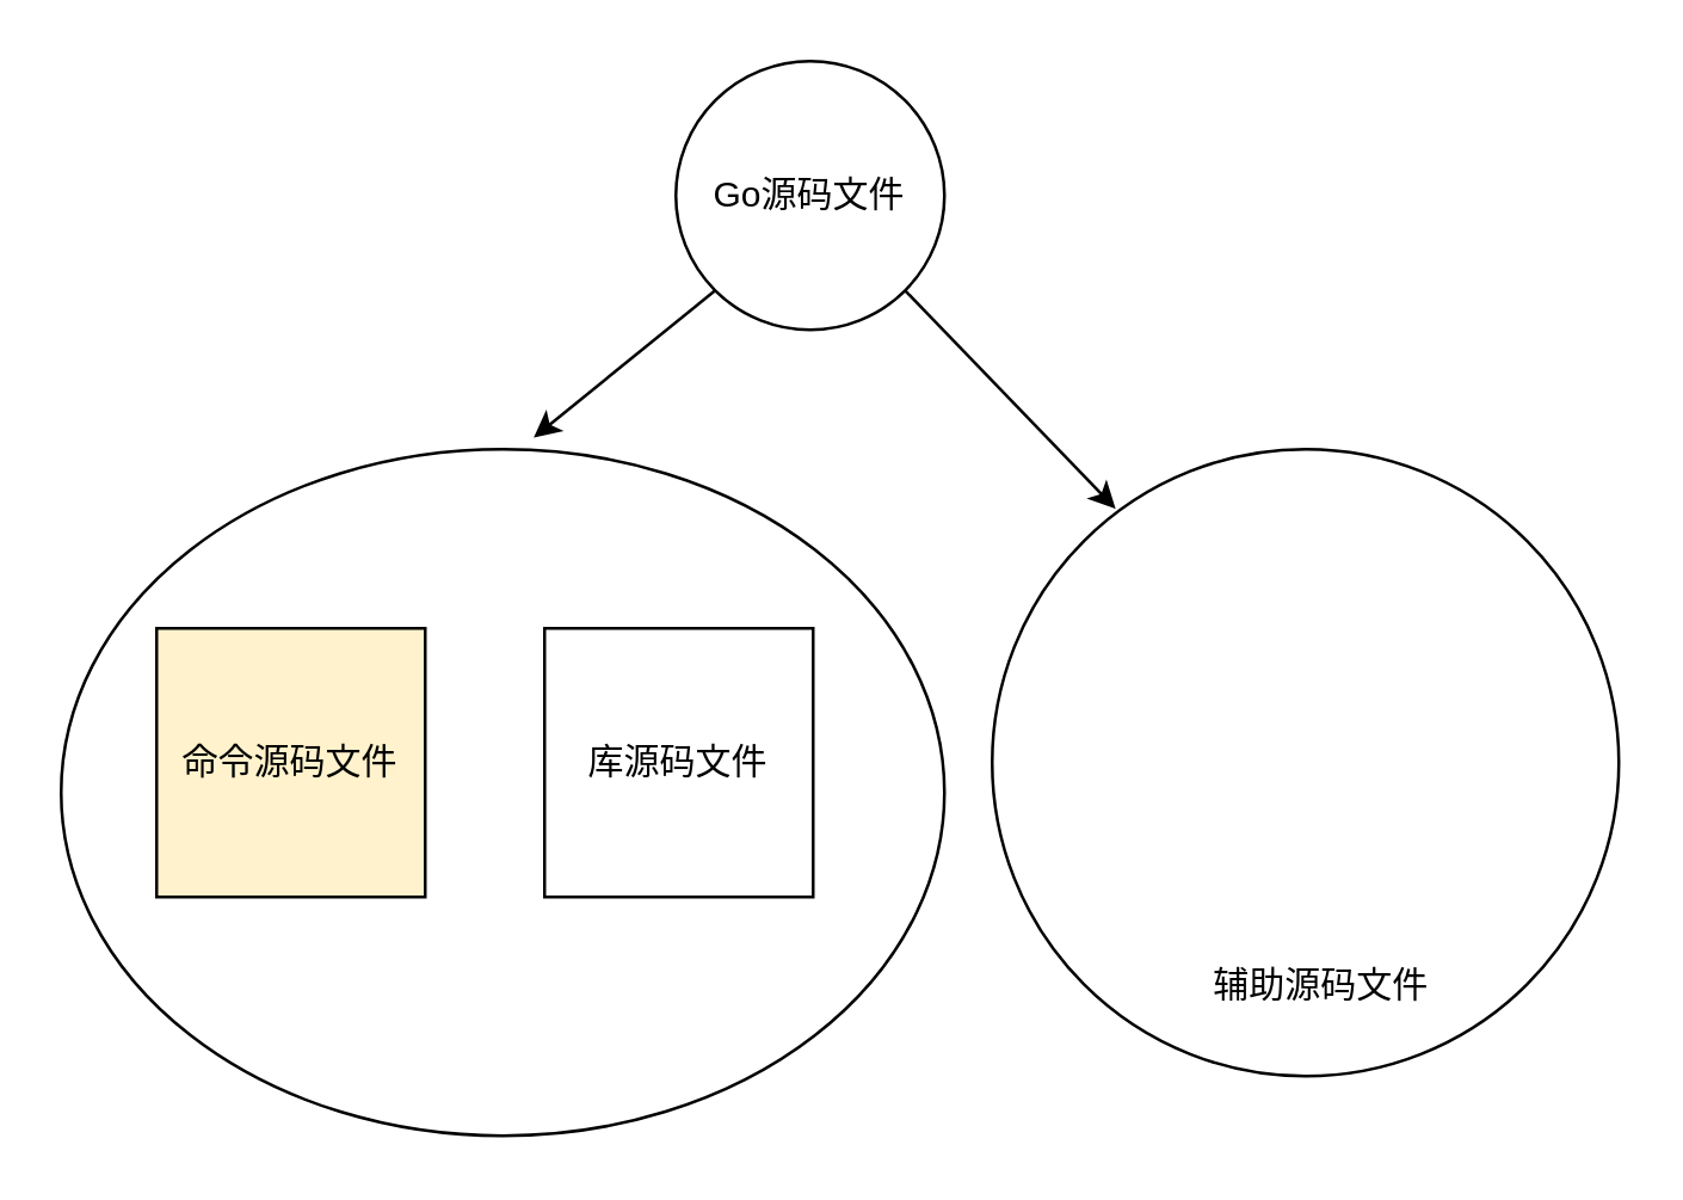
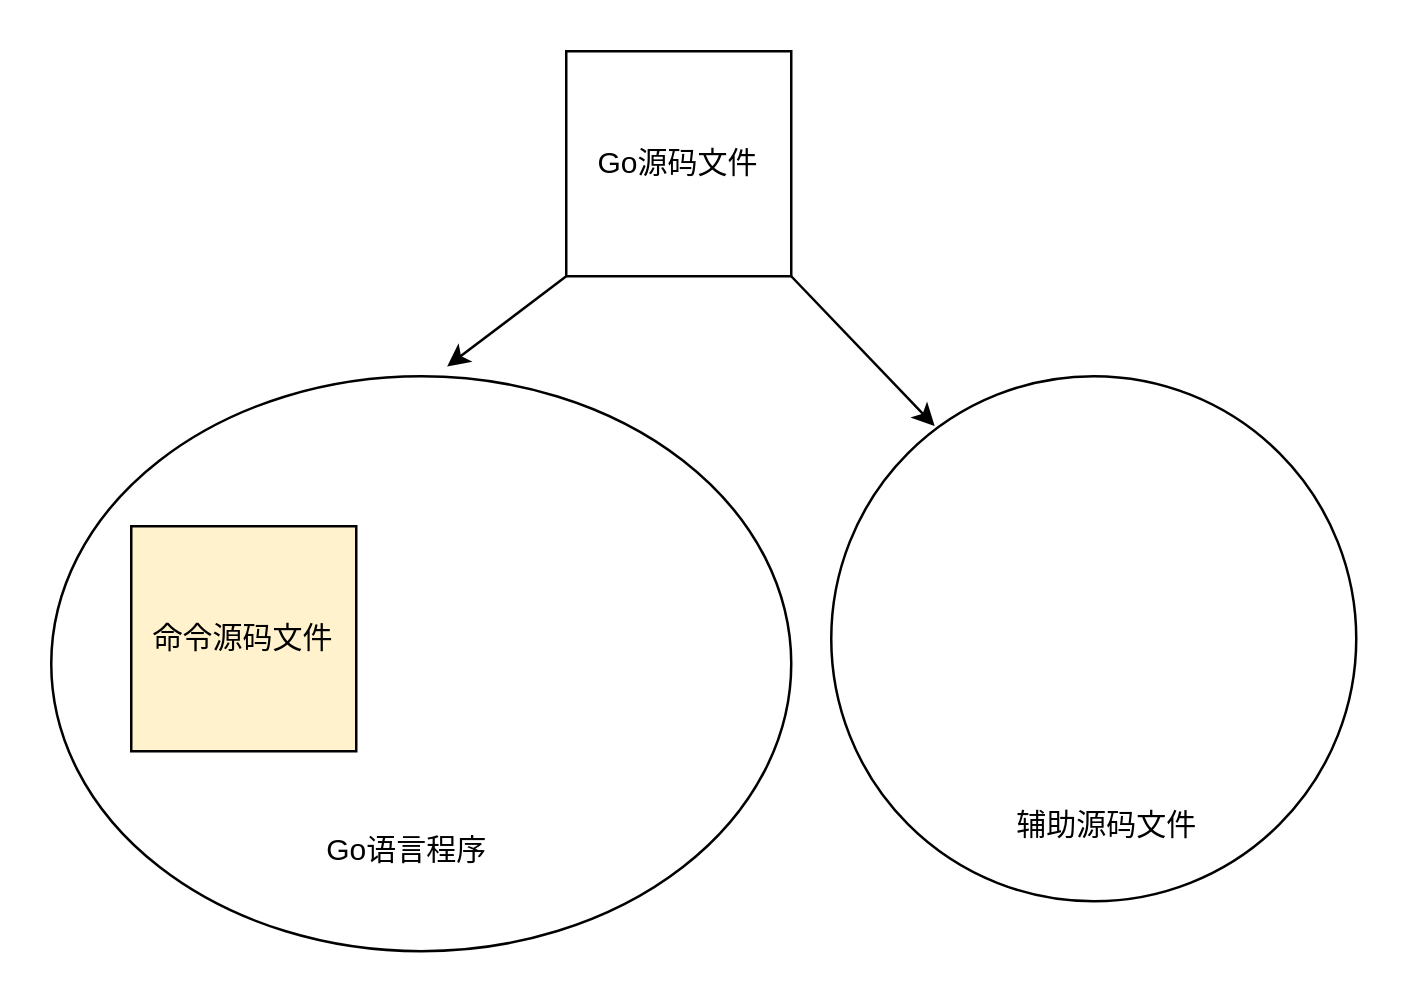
- <mxCell id="4" value="Go源码文件" style="ellipse;whiteSpace=wrap;html=1;aspect=fixed;" vertex="1" parent="1"><mxGeometry x="226" y="20" width="90" height="90" as="geometry" /></mxCell>
+ <mxCell id="4" value="Go源码文件" style="whiteSpace=wrap;html=1;aspect=fixed;" vertex="1" parent="1"><mxGeometry x="226" y="20" width="90" height="90" as="geometry" /></mxCell>
- <mxCell id="6" value="库源码文件" style="whiteSpace=wrap;html=1;aspect=fixed;" vertex="1" parent="1"><mxGeometry x="182" y="210" width="90" height="90" as="geometry" /></mxCell>
+ <mxCell id="9" value="Go语言程序" style="text;html=1;resizable=0;autosize=1;align=center;verticalAlign=middle;points=[];fillColor=none;strokeColor=none;rounded=0;" vertex="1" parent="1"><mxGeometry x="122" y="330" width="80" height="20" as="geometry" /></mxCell>
